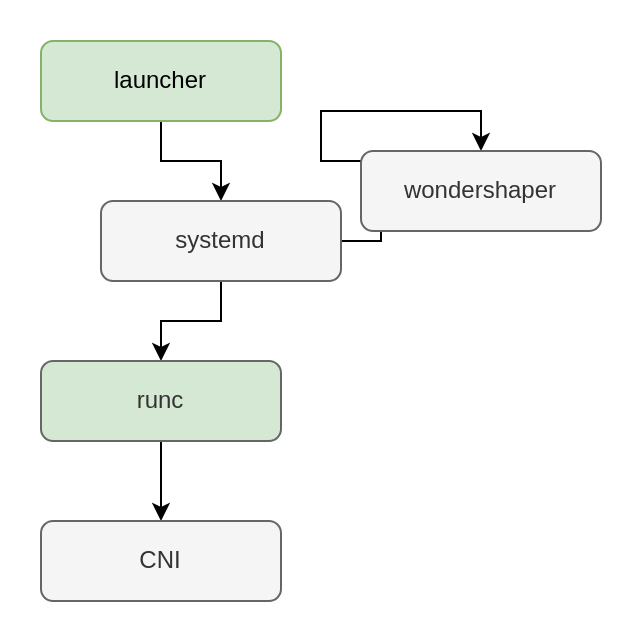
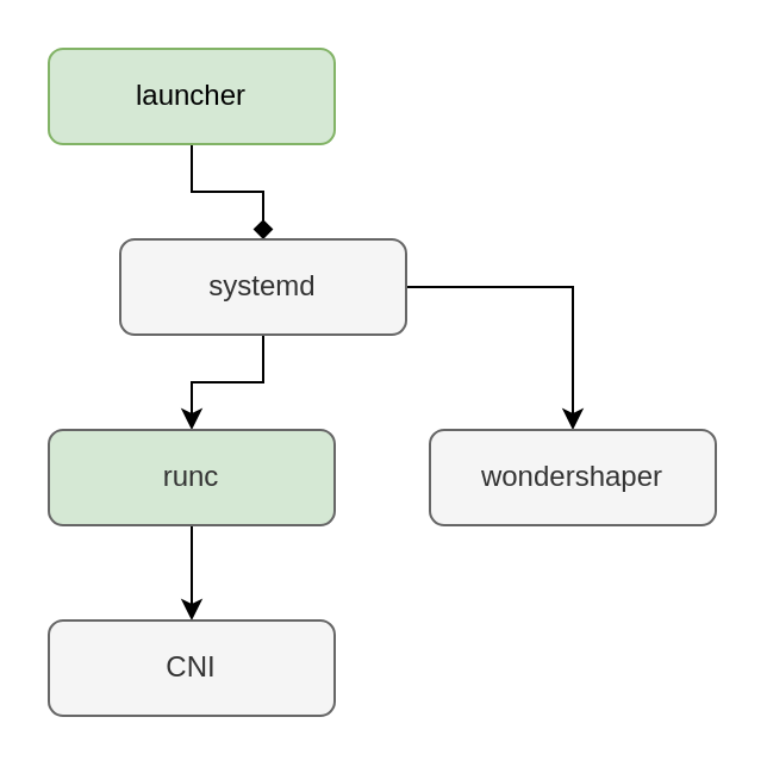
- <mxCell id="2" style="edgeStyle=orthogonalEdgeStyle;rounded=0;orthogonalLoop=1;jettySize=auto;html=1;exitX=0.5;exitY=1;exitDx=0;exitDy=0;" parent="1" source="3" target="6" edge="1"><mxGeometry relative="1" as="geometry" /></mxCell>
+ <mxCell id="2" style="edgeStyle=orthogonalEdgeStyle;rounded=0;orthogonalLoop=1;jettySize=auto;html=1;exitX=0.5;exitY=1;exitDx=0;exitDy=0;endArrow=diamond;" parent="1" source="3" target="6" edge="1"><mxGeometry relative="1" as="geometry" /></mxCell>
- <mxCell id="9" value="wondershaper" style="rounded=1;whiteSpace=wrap;html=1;fillColor=#f5f5f5;strokeColor=#666666;fontColor=#333333;" parent="1" vertex="1"><mxGeometry x="180" y="75" width="120" height="40" as="geometry" /></mxCell>
+ <mxCell id="9" value="wondershaper" style="rounded=1;whiteSpace=wrap;html=1;fillColor=#f5f5f5;strokeColor=#666666;fontColor=#333333;" parent="1" vertex="1"><mxGeometry x="180" y="180" width="120" height="40" as="geometry" /></mxCell>
